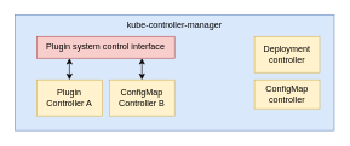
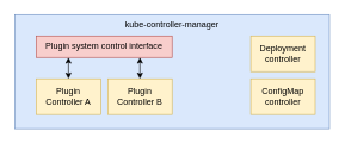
- <mxCell id="8" value="ConfigMap controller" style="rounded=0;whiteSpace=wrap;html=1;fillColor=#fff2cc;strokeColor=#d6b656;" parent="1" vertex="1"><mxGeometry x="350" y="110" width="90" height="40" as="geometry" /></mxCell>
+ <mxCell id="8" value="ConfigMap controller" style="rounded=0;whiteSpace=wrap;html=1;fillColor=#fff2cc;strokeColor=#d6b656;" parent="1" vertex="1"><mxGeometry x="350" y="110" width="90" height="50" as="geometry" /></mxCell>
- <mxCell id="7" value="ConfigMap Controller B" style="rounded=0;whiteSpace=wrap;html=1;fillColor=#fff2cc;strokeColor=#d6b656;" parent="1" vertex="1"><mxGeometry x="150" y="110" width="90" height="50" as="geometry" /></mxCell>
+ <mxCell id="7" value="Plugin Controller B" style="rounded=0;whiteSpace=wrap;html=1;fillColor=#fff2cc;strokeColor=#d6b656;" parent="1" vertex="1"><mxGeometry x="150" y="110" width="90" height="50" as="geometry" /></mxCell>
